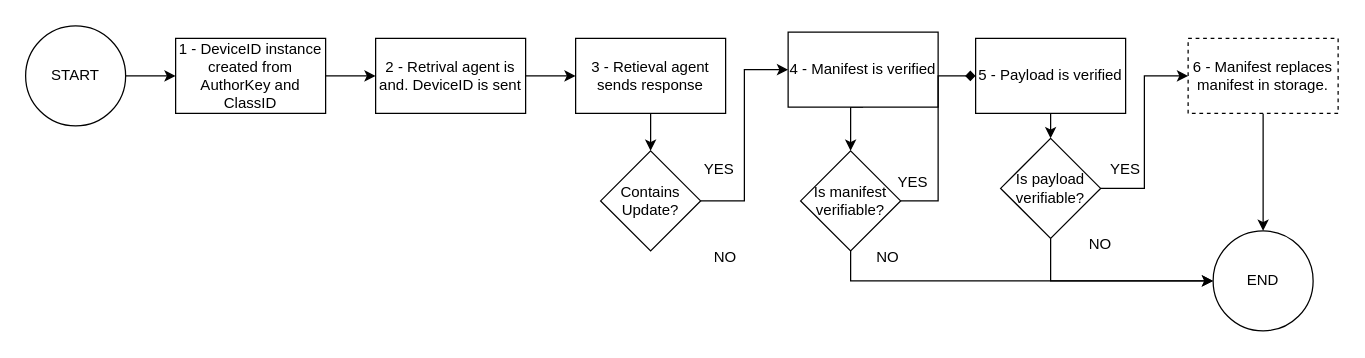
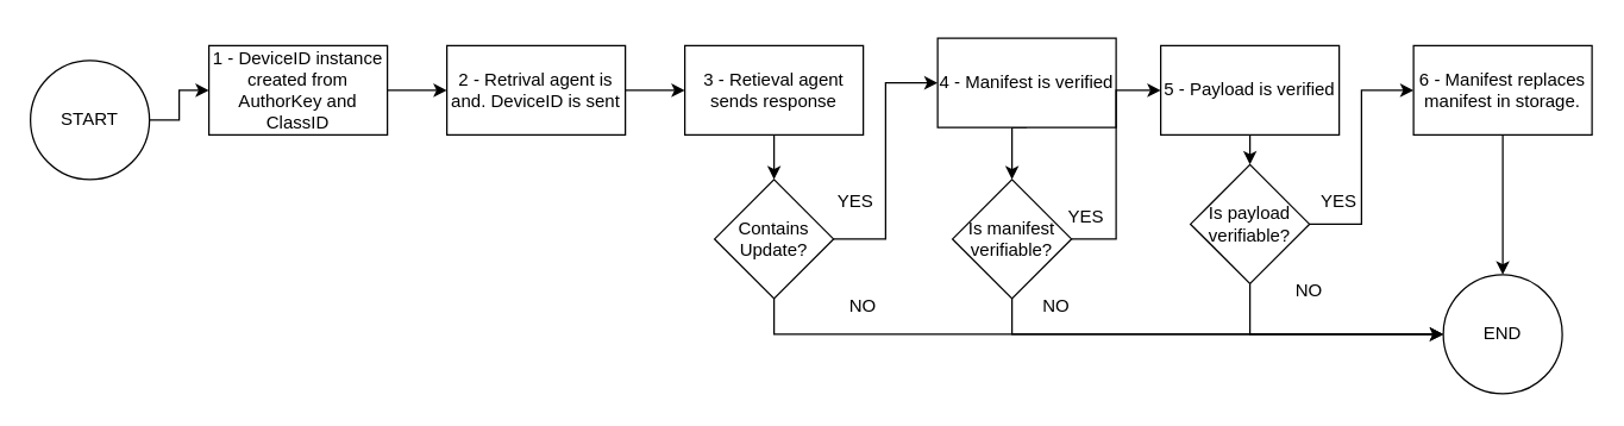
- <mxCell id="3" value="START" style="ellipse;whiteSpace=wrap;html=1;aspect=fixed;" vertex="1" parent="1"><mxGeometry x="20" y="20" width="80" height="80" as="geometry" /></mxCell>
+ <mxCell id="3" value="START" style="ellipse;whiteSpace=wrap;html=1;aspect=fixed;" vertex="1" parent="1"><mxGeometry x="20" y="40" width="80" height="80" as="geometry" /></mxCell>
- <mxCell id="15" style="edgeStyle=orthogonalEdgeStyle;rounded=0;orthogonalLoop=1;jettySize=auto;html=1;exitX=1;exitY=0.5;exitDx=0;exitDy=0;entryX=0;entryY=0.5;entryDx=0;entryDy=0;endArrow=diamond;" edge="1" parent="1" source="17" target="19"><mxGeometry relative="1" as="geometry" /></mxCell>
+ <mxCell id="15" style="edgeStyle=orthogonalEdgeStyle;rounded=0;orthogonalLoop=1;jettySize=auto;html=1;exitX=1;exitY=0.5;exitDx=0;exitDy=0;entryX=0;entryY=0.5;entryDx=0;entryDy=0;" edge="1" parent="1" source="17" target="19"><mxGeometry relative="1" as="geometry" /></mxCell>
- <mxCell id="31" value="6 - Manifest replaces manifest in storage." style="rounded=0;whiteSpace=wrap;html=1;dashed=1;" vertex="1" parent="1"><mxGeometry x="950" y="30" width="120" height="60" as="geometry" /></mxCell>
+ <mxCell id="31" value="6 - Manifest replaces manifest in storage." style="rounded=0;whiteSpace=wrap;html=1;" vertex="1" parent="1"><mxGeometry x="950" y="30" width="120" height="60" as="geometry" /></mxCell>
+ <mxCell id="11" style="edgeStyle=orthogonalEdgeStyle;rounded=0;orthogonalLoop=1;jettySize=auto;html=1;exitX=0.5;exitY=1;exitDx=0;exitDy=0;entryX=0;entryY=0.5;entryDx=0;entryDy=0;" edge="1" parent="1" source="12" target="20"><mxGeometry relative="1" as="geometry" /></mxCell>
